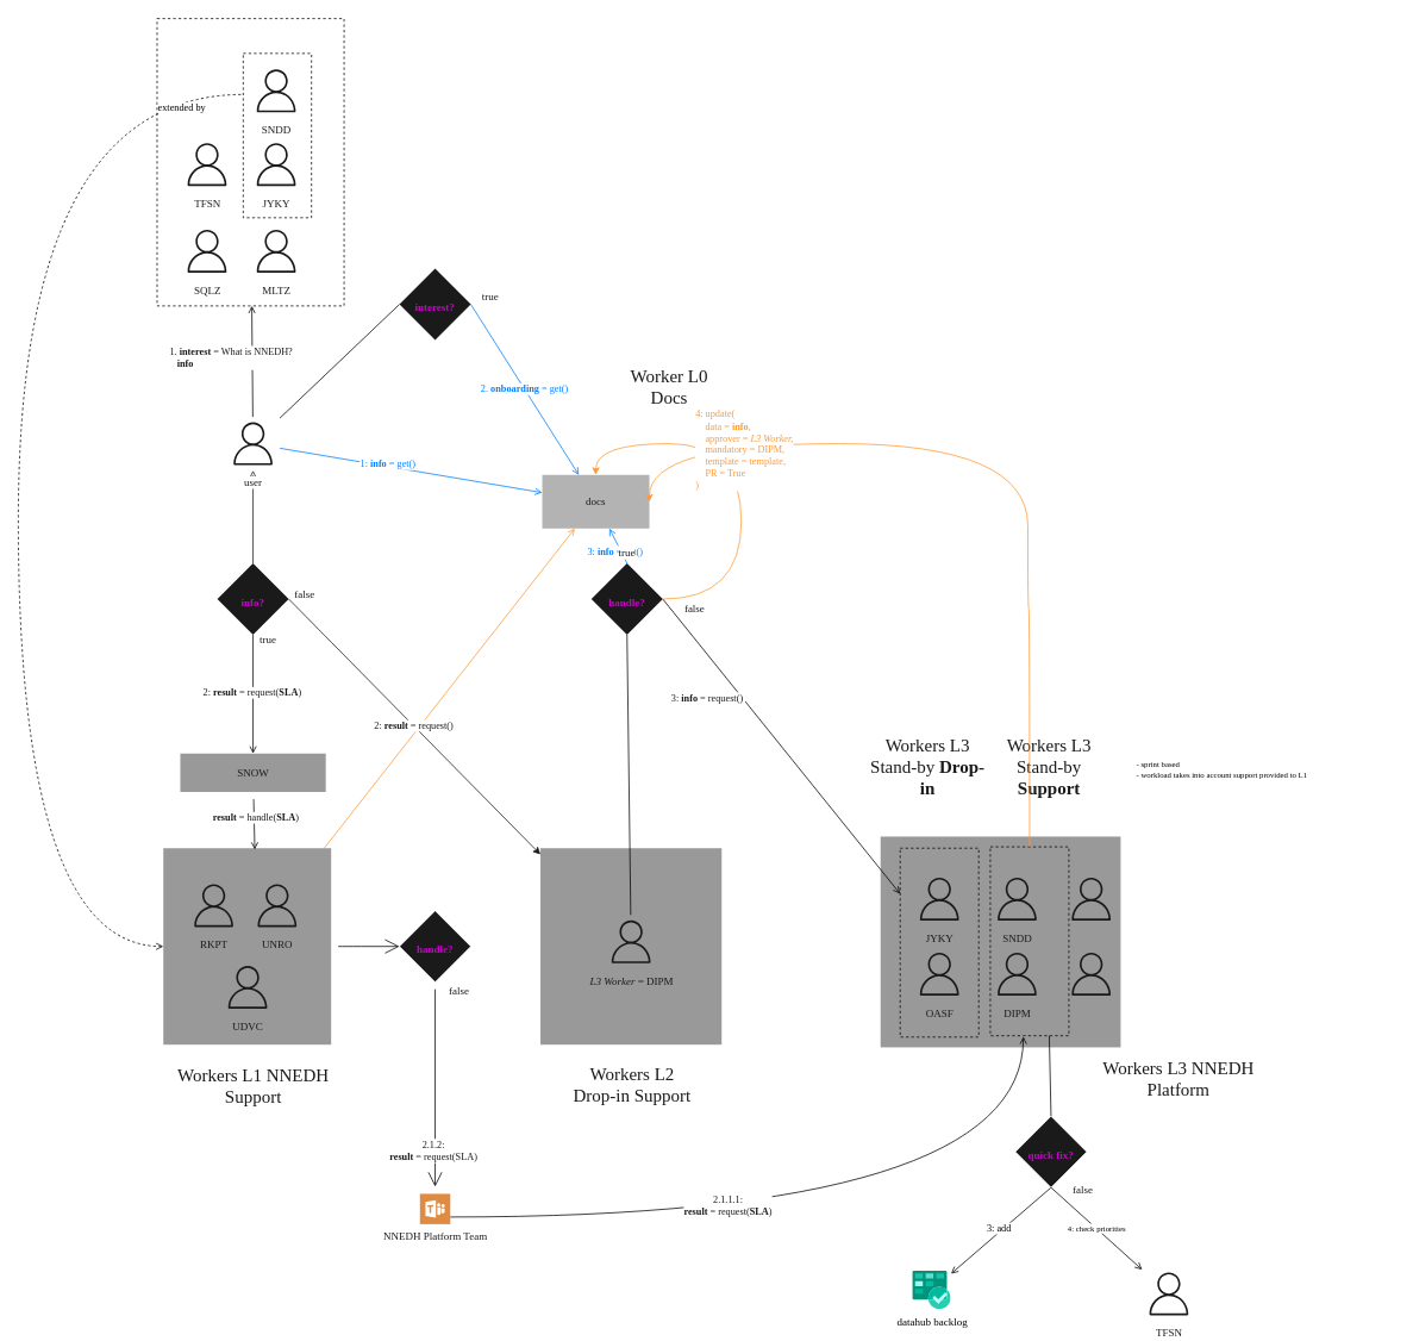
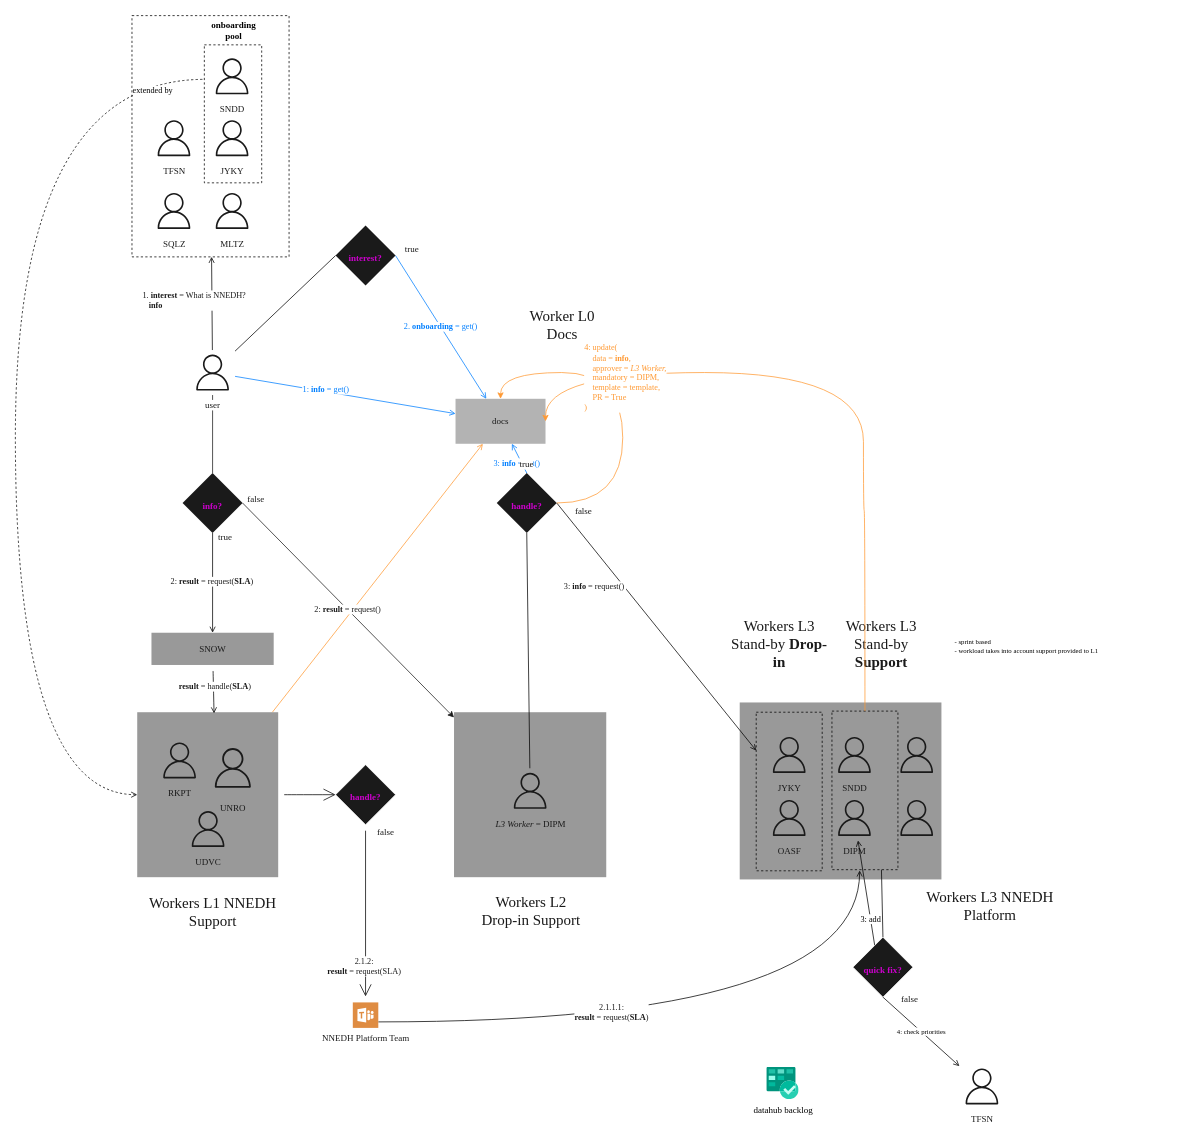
+ <mxCell id="64" value="onboarding&lt;br&gt;pool" style="text;html=1;strokeColor=none;fillColor=none;align=center;verticalAlign=middle;whiteSpace=wrap;rounded=0;fontFamily=source code pro;fontStyle=1" parent="1" vertex="1"><mxGeometry x="272" y="25" width="79" height="30" as="geometry" /></mxCell>
- <mxCell id="35" style="html=1;fontSize=12;startArrow=none;startFill=0;endArrow=classic;endFill=0;strokeColor=#1A1A1A;fontColor=#1A1A1A;fontFamily=source code pro;labelBackgroundColor=none;" parent="1" source="36" target="59" edge="1"><mxGeometry relative="1" as="geometry"><mxPoint x="283" y="526" as="targetPoint" /></mxGeometry></mxCell>
+ <mxCell id="35" style="html=1;fontSize=12;startArrow=none;startFill=0;endArrow=none;endFill=0;strokeColor=#1A1A1A;fontColor=#1A1A1A;fontFamily=source code pro;labelBackgroundColor=none;" parent="1" source="36" target="59" edge="1"><mxGeometry relative="1" as="geometry"><mxPoint x="283" y="526" as="targetPoint" /></mxGeometry></mxCell>
- <mxCell id="31" value="&lt;span style=&quot;font-style: normal;&quot;&gt;UNRO&lt;/span&gt;" style="sketch=0;outlineConnect=0;fontColor=#1A1A1A;gradientColor=none;strokeColor=#1A1A1A;fillColor=none;dashed=0;verticalLabelPosition=bottom;verticalAlign=top;align=center;html=1;fontSize=12;fontStyle=2;aspect=fixed;shape=mxgraph.aws4.resourceIcon;resIcon=mxgraph.aws4.user;fontFamily=source code pro;labelBackgroundColor=none;" parent="1" vertex="1"><mxGeometry x="280" y="983.25" width="60" height="60" as="geometry" /></mxCell>
+ <mxCell id="31" value="&lt;span style=&quot;font-style: normal;&quot;&gt;UNRO&lt;/span&gt;" style="sketch=0;outlineConnect=0;fontColor=#1A1A1A;gradientColor=none;strokeColor=#1A1A1A;fillColor=none;dashed=0;verticalLabelPosition=bottom;verticalAlign=top;align=center;html=1;fontSize=12;fontStyle=2;aspect=fixed;shape=mxgraph.aws4.resourceIcon;resIcon=mxgraph.aws4.user;fontFamily=source code pro;labelBackgroundColor=none;" parent="1" vertex="1"><mxGeometry x="280" y="983.25" width="60" height="80" as="geometry" /></mxCell>
- <mxCell id="68" value="3: add&amp;nbsp;" style="html=1;fontFamily=source code pro;startArrow=none;startFill=0;endArrow=open;endFill=0;exitX=0.5;exitY=1;exitDx=0;exitDy=0;" parent="1" source="70" target="66" edge="1"><mxGeometry x="-0.012" y="-2" relative="1" as="geometry"><mxPoint x="315" y="1355" as="sourcePoint" /><mxPoint as="offset" /></mxGeometry></mxCell>
+ <mxCell id="68" value="3: add&amp;nbsp;" style="html=1;fontFamily=source code pro;startArrow=none;startFill=0;endArrow=open;endFill=0;exitX=0.5;exitY=1;exitDx=0;exitDy=0;" parent="1" source="70" target="30" edge="1"><mxGeometry x="-0.012" y="-2" relative="1" as="geometry"><mxPoint x="315" y="1355" as="sourcePoint" /><mxPoint as="offset" /></mxGeometry></mxCell>
